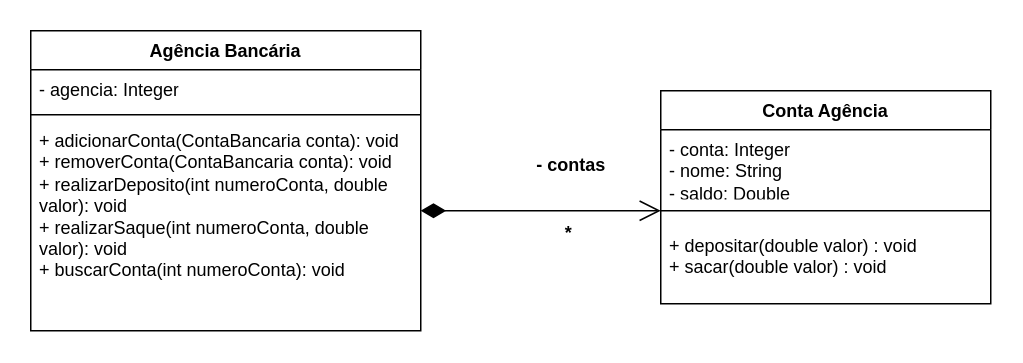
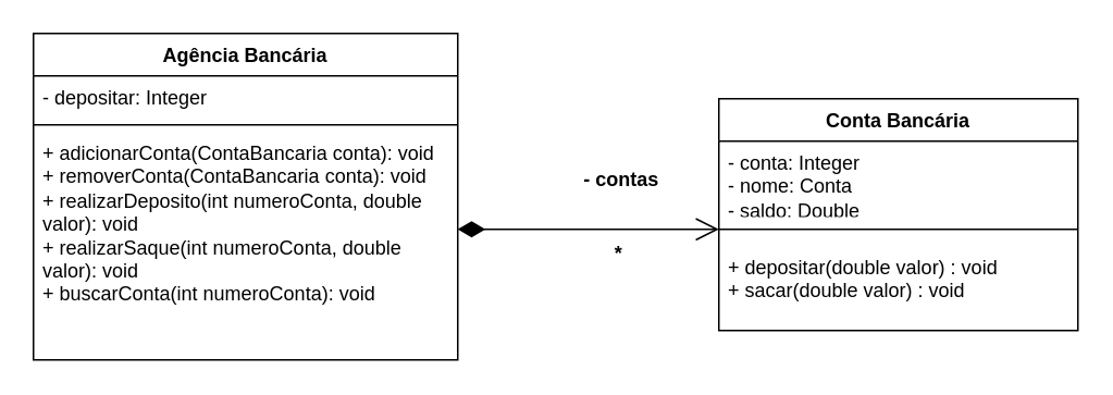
- <mxCell id="7" value="- agencia: Integer" style="text;strokeColor=none;fillColor=none;align=left;verticalAlign=top;spacingLeft=4;spacingRight=4;overflow=hidden;rotatable=0;points=[[0,0.5],[1,0.5]];portConstraint=eastwest;whiteSpace=wrap;html=1;fontSize=12;fontFamily=Helvetica;labelBackgroundColor=none;" vertex="1" parent="6"><mxGeometry y="26" width="260" height="26" as="geometry" /></mxCell>
+ <mxCell id="7" value="- depositar: Integer" style="text;strokeColor=none;fillColor=none;align=left;verticalAlign=top;spacingLeft=4;spacingRight=4;overflow=hidden;rotatable=0;points=[[0,0.5],[1,0.5]];portConstraint=eastwest;whiteSpace=wrap;html=1;fontSize=12;fontFamily=Helvetica;labelBackgroundColor=none;" vertex="1" parent="6"><mxGeometry y="26" width="260" height="26" as="geometry" /></mxCell>
- <mxCell id="2" value="Conta Agência" style="swimlane;fontStyle=1;align=center;verticalAlign=top;childLayout=stackLayout;horizontal=1;startSize=26;horizontalStack=0;resizeParent=1;resizeParentMax=0;resizeLast=0;collapsible=1;marginBottom=0;whiteSpace=wrap;html=1;fontFamily=Helvetica;fontSize=12;fillColor=none;labelBackgroundColor=none;" vertex="1" parent="1"><mxGeometry x="440" y="60" width="220" height="142" as="geometry" /></mxCell>
+ <mxCell id="2" value="Conta Bancária" style="swimlane;fontStyle=1;align=center;verticalAlign=top;childLayout=stackLayout;horizontal=1;startSize=26;horizontalStack=0;resizeParent=1;resizeParentMax=0;resizeLast=0;collapsible=1;marginBottom=0;whiteSpace=wrap;html=1;fontFamily=Helvetica;fontSize=12;fillColor=none;labelBackgroundColor=none;" vertex="1" parent="1"><mxGeometry x="440" y="60" width="220" height="142" as="geometry" /></mxCell>
- <mxCell id="3" value="- conta: Integer&lt;br&gt;- nome: String&lt;br&gt;- saldo: Double" style="text;strokeColor=none;fillColor=none;align=left;verticalAlign=top;spacingLeft=4;spacingRight=4;overflow=hidden;rotatable=0;points=[[0,0.5],[1,0.5]];portConstraint=eastwest;whiteSpace=wrap;html=1;fontSize=12;fontFamily=Helvetica;labelBackgroundColor=none;" vertex="1" parent="2"><mxGeometry y="26" width="220" height="44" as="geometry" /></mxCell>
+ <mxCell id="3" value="- conta: Integer&lt;br&gt;- nome: Conta&lt;br&gt;- saldo: Double" style="text;strokeColor=none;fillColor=none;align=left;verticalAlign=top;spacingLeft=4;spacingRight=4;overflow=hidden;rotatable=0;points=[[0,0.5],[1,0.5]];portConstraint=eastwest;whiteSpace=wrap;html=1;fontSize=12;fontFamily=Helvetica;labelBackgroundColor=none;" vertex="1" parent="2"><mxGeometry y="26" width="220" height="44" as="geometry" /></mxCell>
